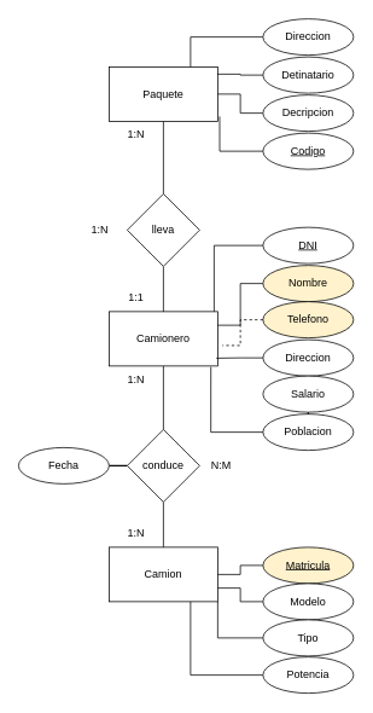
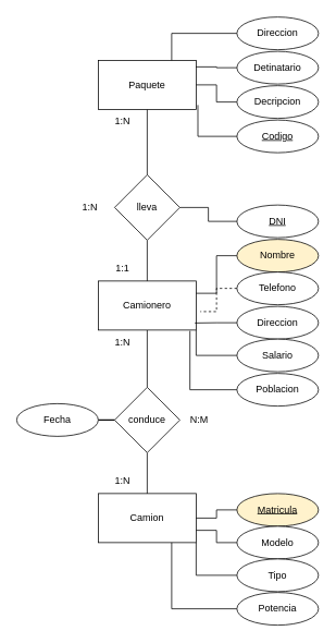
- <mxCell id="35" style="edgeStyle=orthogonalEdgeStyle;rounded=0;orthogonalLoop=1;jettySize=auto;html=1;entryX=0.967;entryY=-0.003;entryDx=0;entryDy=0;entryPerimeter=0;endArrow=none;endFill=0;" edge="1" parent="1" source="18" target="5"><mxGeometry relative="1" as="geometry" /></mxCell>
+ <mxCell id="35" style="edgeStyle=orthogonalEdgeStyle;rounded=0;orthogonalLoop=1;jettySize=auto;html=1;endArrow=none;endFill=0;" edge="1" parent="1" source="18" target="8"><mxGeometry relative="1" as="geometry" /></mxCell>
- <mxCell id="21" value="Telefono" style="ellipse;whiteSpace=wrap;html=1;fillColor=#fff2cc;" vertex="1" parent="1"><mxGeometry x="290" y="332" width="100" height="40" as="geometry" /></mxCell>
+ <mxCell id="21" value="Telefono" style="ellipse;whiteSpace=wrap;html=1;" vertex="1" parent="1"><mxGeometry x="290" y="332" width="100" height="40" as="geometry" /></mxCell>
- <mxCell id="23" style="edgeStyle=orthogonalEdgeStyle;rounded=0;orthogonalLoop=1;jettySize=auto;html=1;endArrow=none;endFill=0;" edge="1" parent="1" source="24" target="25"><mxGeometry relative="1" as="geometry" /></mxCell>
+ <mxCell id="23" style="edgeStyle=orthogonalEdgeStyle;rounded=0;orthogonalLoop=1;jettySize=auto;html=1;entryX=1;entryY=1;entryDx=0;entryDy=0;endArrow=none;endFill=0;" edge="1" parent="1" source="24" target="5"><mxGeometry relative="1" as="geometry" /></mxCell>
